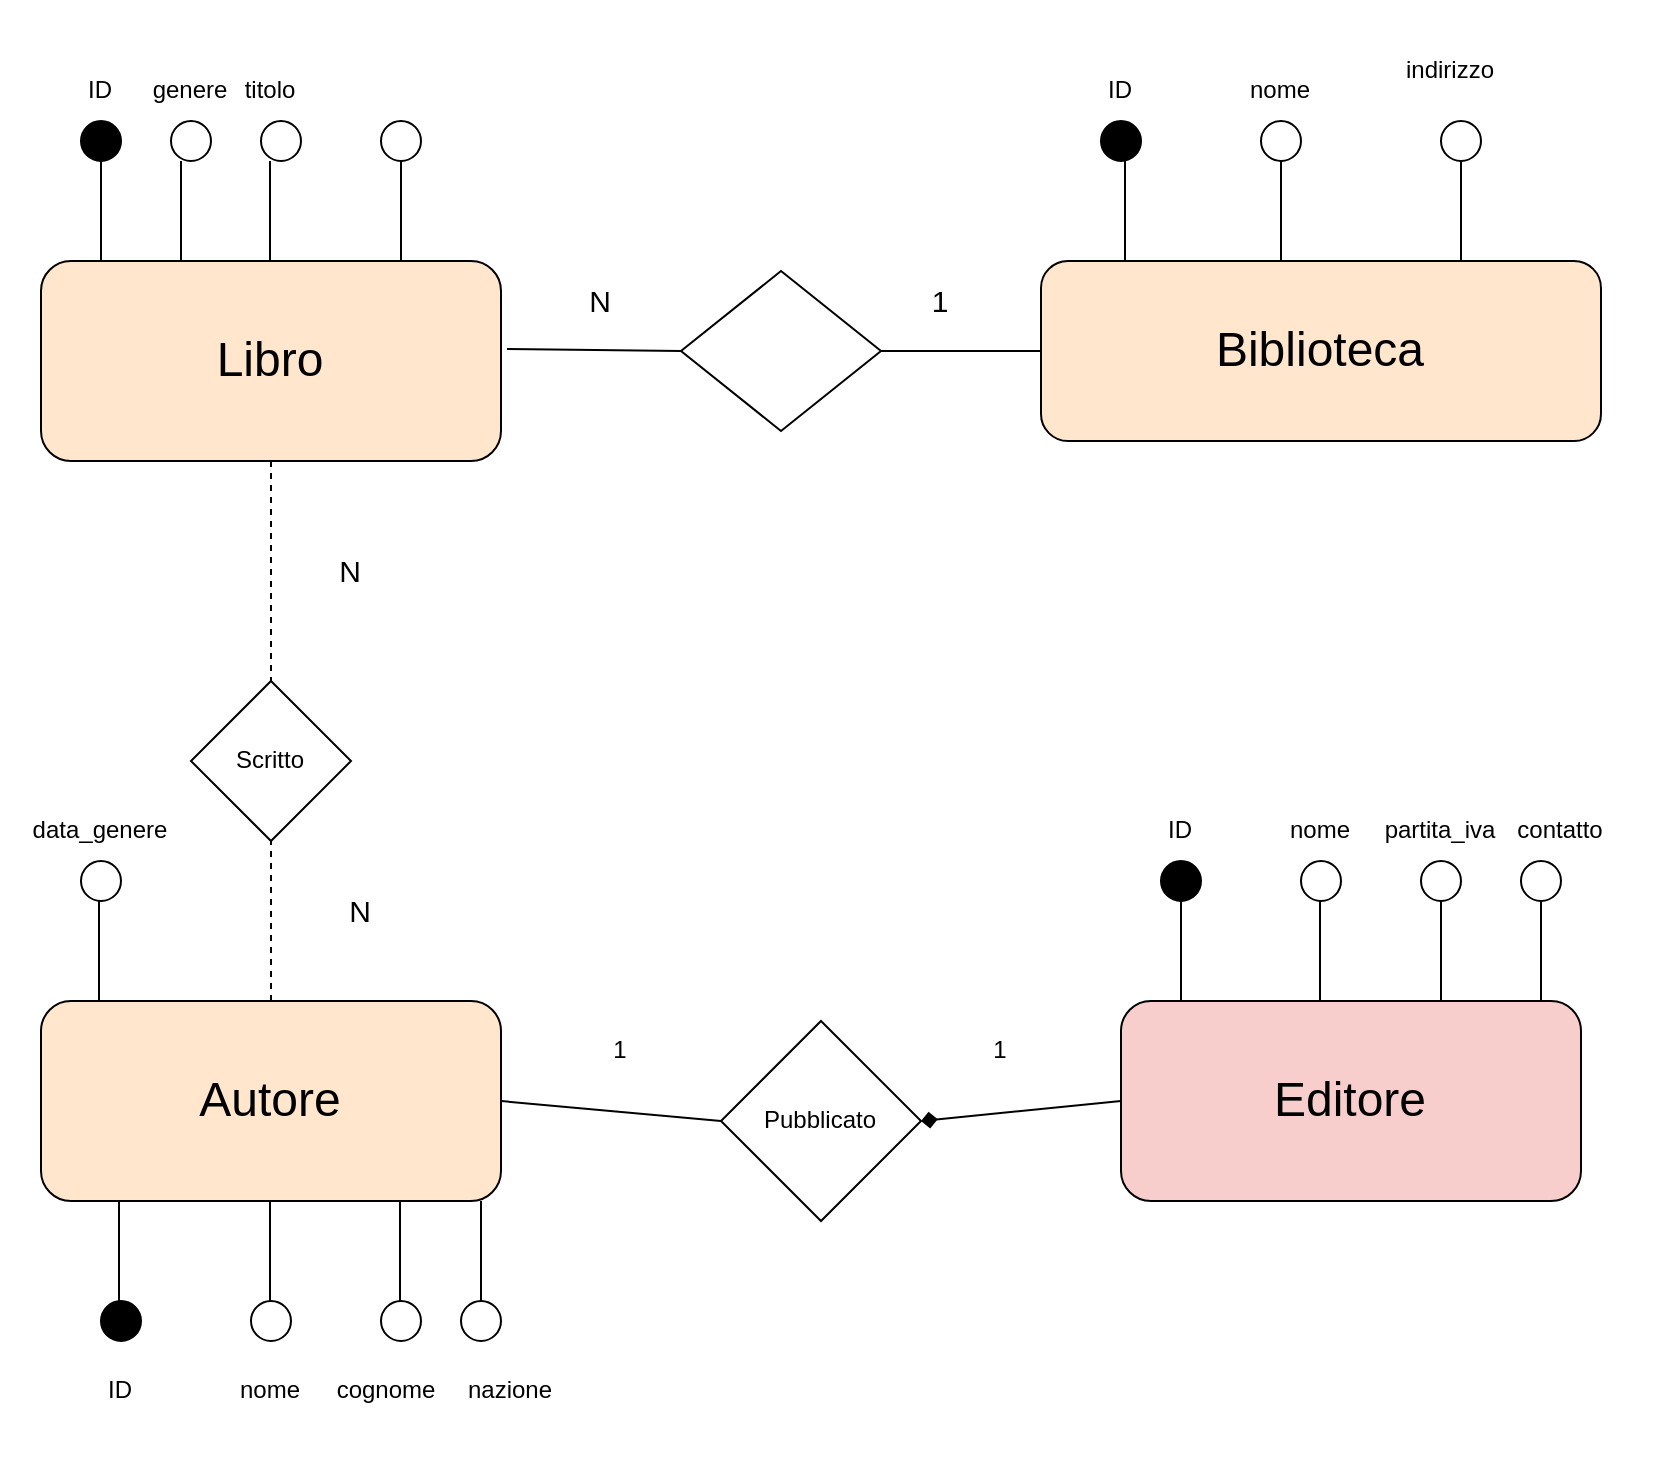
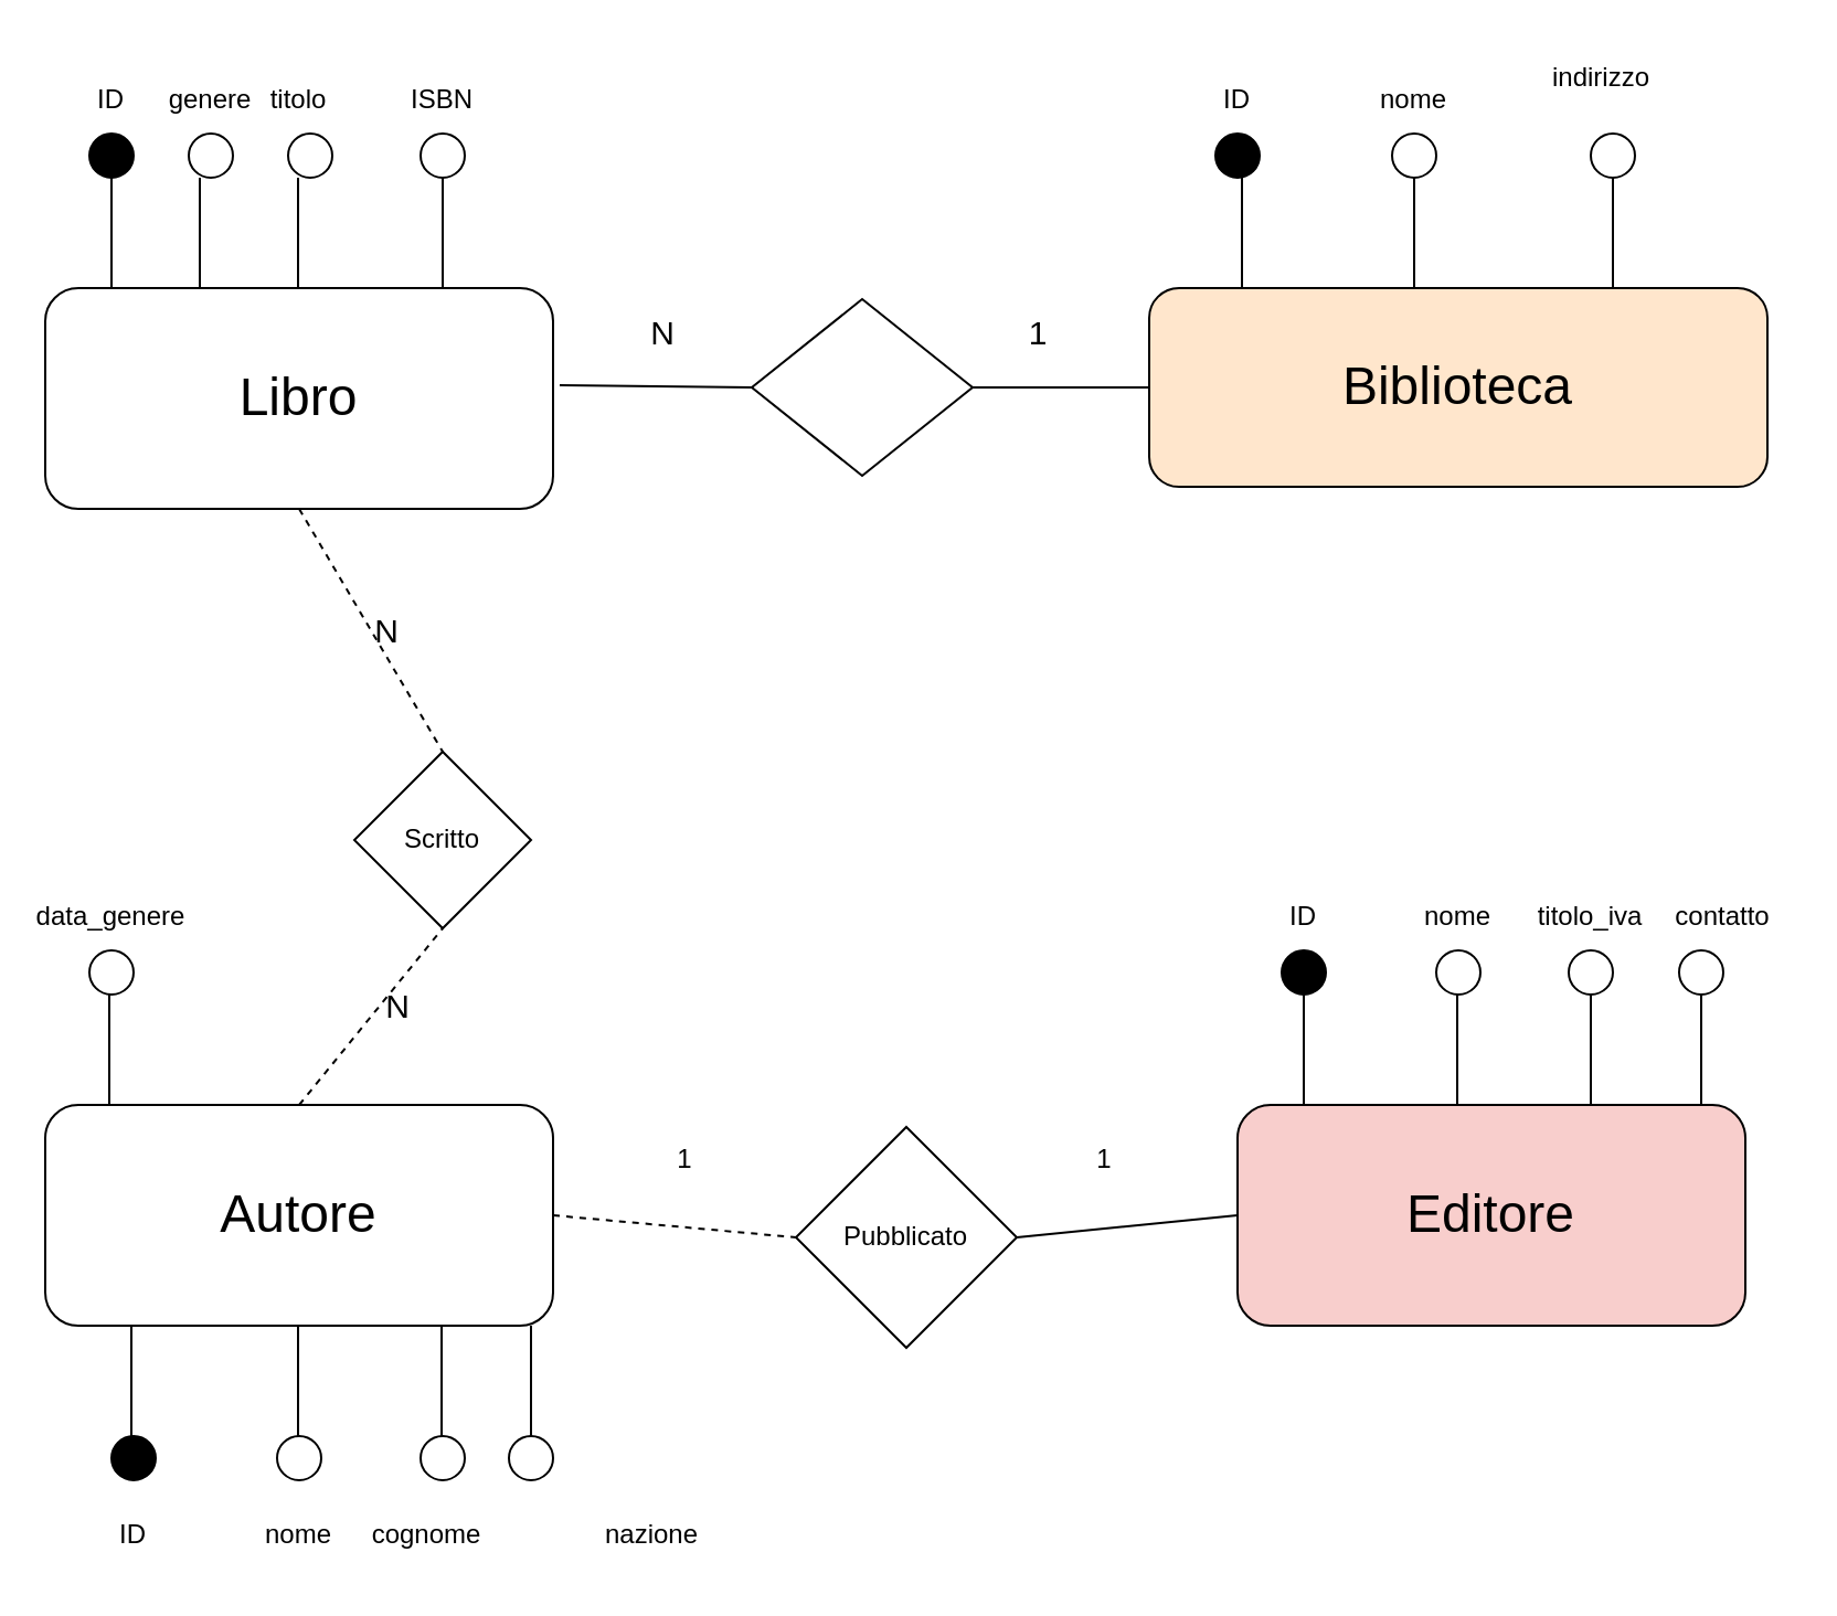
+ <mxCell id="22" value="ISBN" style="text;html=1;strokeColor=none;fillColor=none;align=center;verticalAlign=middle;whiteSpace=wrap;rounded=0;" parent="1" vertex="1"><mxGeometry x="170" y="30" width="60" height="30" as="geometry" /></mxCell>
- <mxCell id="2" value="&lt;font style=&quot;font-size: 24px;&quot;&gt;Libro&lt;/font&gt;" style="rounded=1;whiteSpace=wrap;html=1;fontSize=12;glass=0;strokeWidth=1;shadow=0;fillColor=#ffe6cc;" parent="1" vertex="1"><mxGeometry x="20" y="130" width="230" height="100" as="geometry" /></mxCell>
+ <mxCell id="2" value="&lt;font style=&quot;font-size: 24px;&quot;&gt;Libro&lt;/font&gt;" style="rounded=1;whiteSpace=wrap;html=1;fontSize=12;glass=0;strokeWidth=1;shadow=0;" parent="1" vertex="1"><mxGeometry x="20" y="130" width="230" height="100" as="geometry" /></mxCell>
- <mxCell id="23" value="Scritto" style="rhombus;whiteSpace=wrap;html=1;" parent="1" vertex="1"><mxGeometry x="95" y="340" width="80" height="80" as="geometry" /></mxCell>
+ <mxCell id="23" value="Scritto" style="rhombus;whiteSpace=wrap;html=1;" parent="1" vertex="1"><mxGeometry x="160" y="340" width="80" height="80" as="geometry" /></mxCell>
- <mxCell id="67" value="partita_iva" style="text;html=1;strokeColor=none;fillColor=none;align=center;verticalAlign=middle;whiteSpace=wrap;rounded=0;" vertex="1" parent="1"><mxGeometry x="690" y="400" width="60" height="30" as="geometry" /></mxCell>
+ <mxCell id="67" value="titolo_iva" style="text;html=1;strokeColor=none;fillColor=none;align=center;verticalAlign=middle;whiteSpace=wrap;rounded=0;" vertex="1" parent="1"><mxGeometry x="690" y="400" width="60" height="30" as="geometry" /></mxCell>
- <mxCell id="24" value="&lt;font style=&quot;font-size: 24px;&quot;&gt;Autore&lt;/font&gt;" style="rounded=1;whiteSpace=wrap;html=1;fontSize=12;glass=0;strokeWidth=1;shadow=0;fillColor=#ffe6cc;" parent="1" vertex="1"><mxGeometry x="20" y="500" width="230" height="100" as="geometry" /></mxCell>
+ <mxCell id="24" value="&lt;font style=&quot;font-size: 24px;&quot;&gt;Autore&lt;/font&gt;" style="rounded=1;whiteSpace=wrap;html=1;fontSize=12;glass=0;strokeWidth=1;shadow=0;" parent="1" vertex="1"><mxGeometry x="20" y="500" width="230" height="100" as="geometry" /></mxCell>
- <mxCell id="53" value="" style="endArrow=none;html=1;rounded=0;exitX=1;exitY=0.5;exitDx=0;exitDy=0;entryX=0;entryY=0.5;entryDx=0;entryDy=0;" edge="1" parent="1" source="24" target="52"><mxGeometry width="50" height="50" relative="1" as="geometry"><mxPoint x="390" y="630" as="sourcePoint" /><mxPoint x="440" y="580" as="targetPoint" /></mxGeometry></mxCell>
+ <mxCell id="53" value="" style="endArrow=none;html=1;rounded=0;exitX=1;exitY=0.5;exitDx=0;exitDy=0;entryX=0;entryY=0.5;entryDx=0;entryDy=0;dashed=1;" edge="1" parent="1" source="24" target="52"><mxGeometry width="50" height="50" relative="1" as="geometry"><mxPoint x="390" y="630" as="sourcePoint" /><mxPoint x="440" y="580" as="targetPoint" /></mxGeometry></mxCell>
- <mxCell id="54" value="" style="endArrow=diamond;html=1;rounded=0;exitX=0;exitY=0.5;exitDx=0;exitDy=0;entryX=1;entryY=0.5;entryDx=0;entryDy=0;" edge="1" parent="1" source="51" target="52"><mxGeometry width="50" height="50" relative="1" as="geometry"><mxPoint x="390" y="630" as="sourcePoint" /><mxPoint x="440" y="580" as="targetPoint" /></mxGeometry></mxCell>
+ <mxCell id="54" value="" style="endArrow=none;html=1;rounded=0;exitX=0;exitY=0.5;exitDx=0;exitDy=0;entryX=1;entryY=0.5;entryDx=0;entryDy=0;" edge="1" parent="1" source="51" target="52"><mxGeometry width="50" height="50" relative="1" as="geometry"><mxPoint x="390" y="630" as="sourcePoint" /><mxPoint x="440" y="580" as="targetPoint" /></mxGeometry></mxCell>
- <mxCell id="46" value="nazione" style="text;html=1;strokeColor=none;fillColor=none;align=center;verticalAlign=middle;whiteSpace=wrap;rounded=0;" vertex="1" parent="1"><mxGeometry x="225" y="680" width="60" height="30" as="geometry" /></mxCell>
+ <mxCell id="46" value="nazione" style="text;html=1;strokeColor=none;fillColor=none;align=center;verticalAlign=middle;whiteSpace=wrap;rounded=0;" vertex="1" parent="1"><mxGeometry x="265" y="680" width="60" height="30" as="geometry" /></mxCell>
